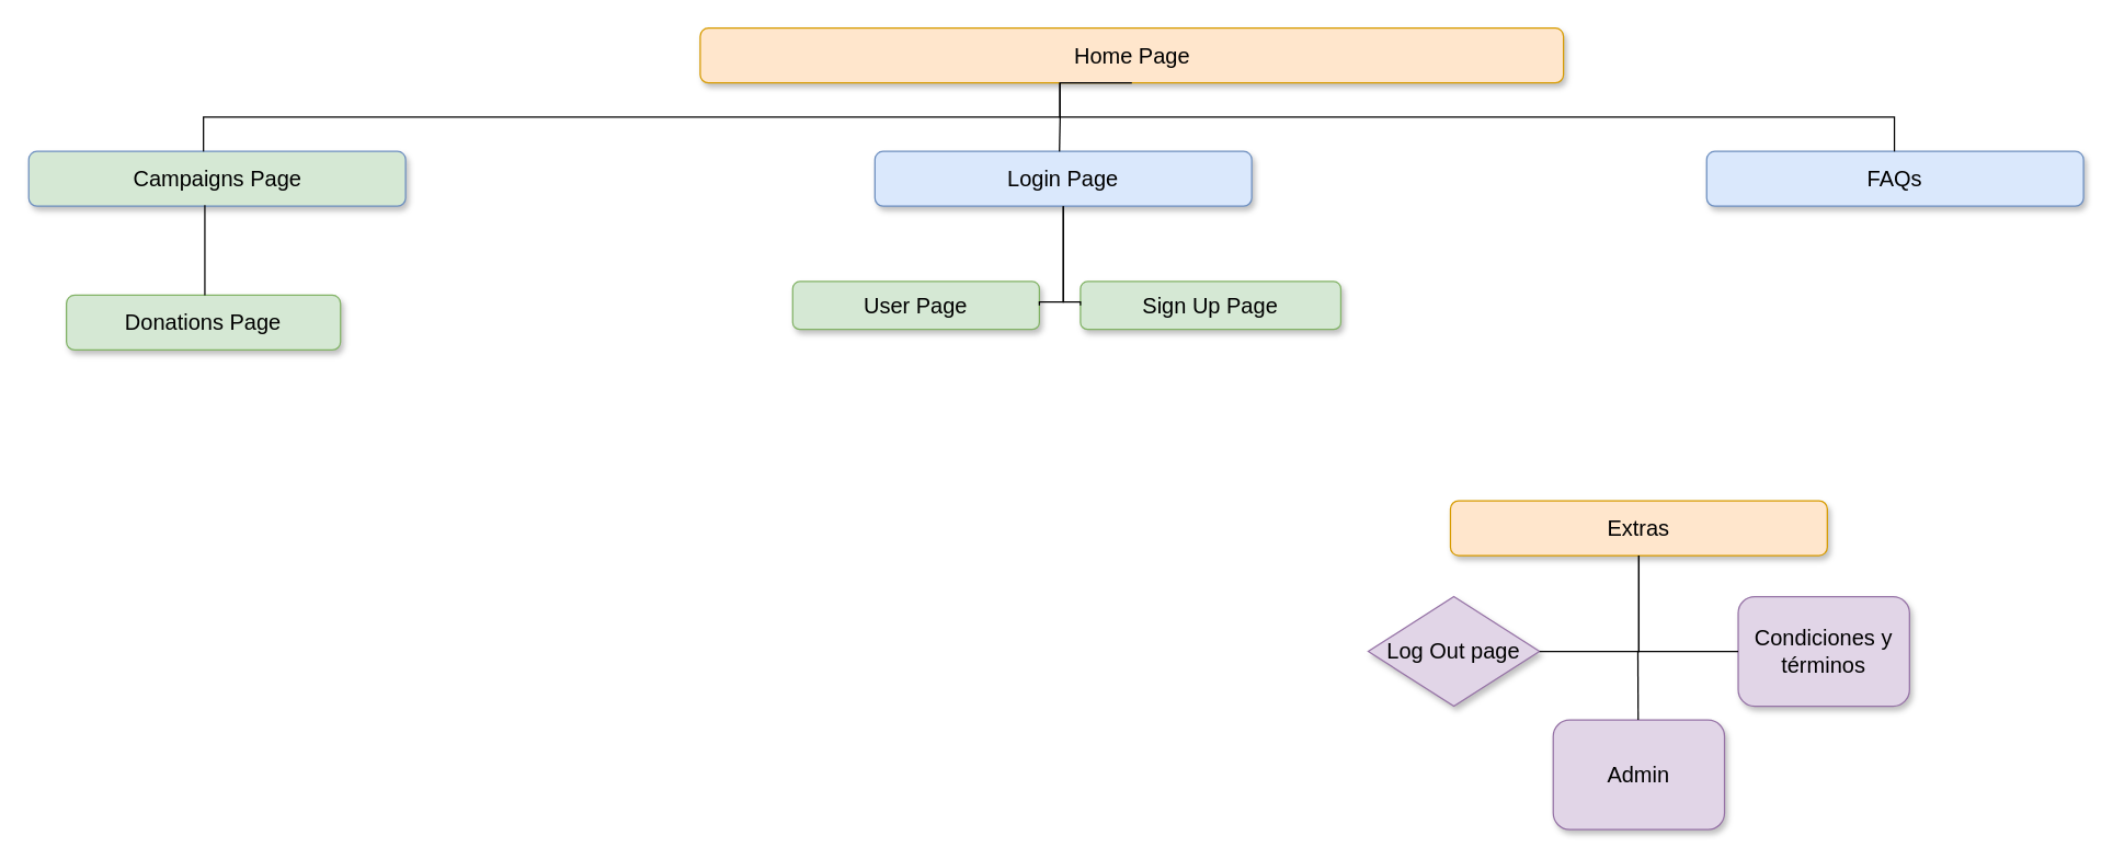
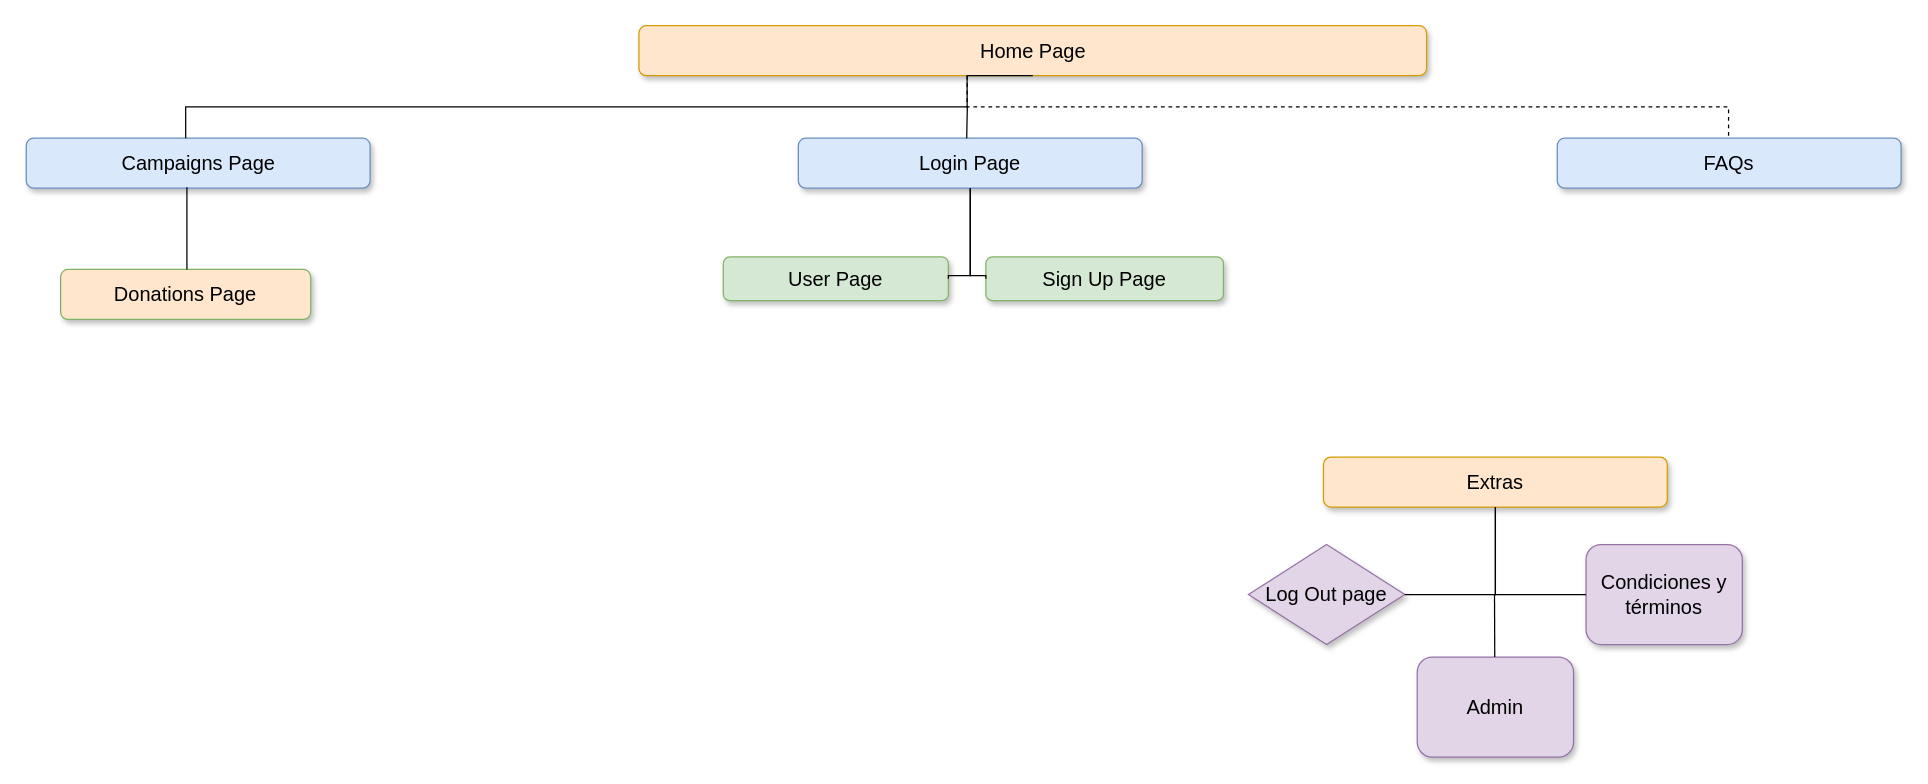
- <mxCell id="9" style="edgeStyle=orthogonalEdgeStyle;html=1;startSize=6;endFill=0;endSize=6;strokeWidth=1;fontSize=16;rounded=0;endArrow=none;" parent="1" source="2" target="5" edge="1"><mxGeometry relative="1" as="geometry"><Array as="points"><mxPoint x="773" y="85" /><mxPoint x="1382" y="85" /></Array></mxGeometry></mxCell>
+ <mxCell id="9" style="edgeStyle=orthogonalEdgeStyle;html=1;startSize=6;endFill=0;endSize=6;strokeWidth=1;fontSize=16;rounded=0;endArrow=none;dashed=1;" parent="1" source="2" target="5" edge="1"><mxGeometry relative="1" as="geometry"><Array as="points"><mxPoint x="773" y="85" /><mxPoint x="1382" y="85" /></Array></mxGeometry></mxCell>
- <mxCell id="4" value="Campaigns Page" style="whiteSpace=wrap;html=1;rounded=1;shadow=1;strokeWidth=1;fontSize=16;align=center;fillColor=#d5e8d4;strokeColor=#6c8ebf;" parent="1" vertex="1"><mxGeometry x="20.5" y="110" width="275" height="40" as="geometry" /></mxCell>
+ <mxCell id="4" value="Campaigns Page" style="whiteSpace=wrap;html=1;rounded=1;shadow=1;strokeWidth=1;fontSize=16;align=center;fillColor=#dae8fc;strokeColor=#6c8ebf;" parent="1" vertex="1"><mxGeometry x="20.5" y="110" width="275" height="40" as="geometry" /></mxCell>
- <mxCell id="18" value="Donations Page" style="whiteSpace=wrap;html=1;rounded=1;shadow=1;strokeWidth=1;fontSize=16;align=center;fillColor=#d5e8d4;strokeColor=#82b366;" parent="1" vertex="1"><mxGeometry x="48" y="215" width="200" height="40" as="geometry" /></mxCell>
+ <mxCell id="18" value="Donations Page" style="whiteSpace=wrap;html=1;rounded=1;shadow=1;strokeWidth=1;fontSize=16;align=center;fillColor=#ffe6cc;strokeColor=#82b366;" parent="1" vertex="1"><mxGeometry x="48" y="215" width="200" height="40" as="geometry" /></mxCell>
